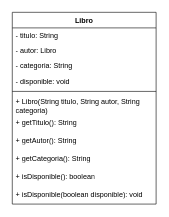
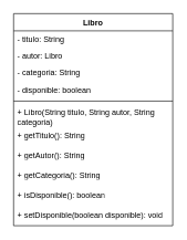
- <mxCell id="6" value="- disponible: void" style="text;strokeColor=none;fillColor=none;align=left;verticalAlign=top;spacingLeft=4;spacingRight=4;overflow=hidden;rotatable=0;points=[[0,0.5],[1,0.5]];portConstraint=eastwest;whiteSpace=wrap;html=1;" vertex="1" parent="2"><mxGeometry y="102" width="240" height="26" as="geometry" /></mxCell>
+ <mxCell id="6" value="- disponible: boolean" style="text;strokeColor=none;fillColor=none;align=left;verticalAlign=top;spacingLeft=4;spacingRight=4;overflow=hidden;rotatable=0;points=[[0,0.5],[1,0.5]];portConstraint=eastwest;whiteSpace=wrap;html=1;" vertex="1" parent="2"><mxGeometry y="102" width="240" height="26" as="geometry" /></mxCell>
- <mxCell id="13" value="+ isDisponible(boolean disponible): void" style="text;strokeColor=none;fillColor=none;align=left;verticalAlign=top;spacingLeft=4;spacingRight=4;overflow=hidden;rotatable=0;points=[[0,0.5],[1,0.5]];portConstraint=eastwest;whiteSpace=wrap;html=1;" vertex="1" parent="2"><mxGeometry y="290" width="240" height="30" as="geometry" /></mxCell>
+ <mxCell id="13" value="+ setDisponible(boolean disponible): void" style="text;strokeColor=none;fillColor=none;align=left;verticalAlign=top;spacingLeft=4;spacingRight=4;overflow=hidden;rotatable=0;points=[[0,0.5],[1,0.5]];portConstraint=eastwest;whiteSpace=wrap;html=1;" vertex="1" parent="2"><mxGeometry y="290" width="240" height="30" as="geometry" /></mxCell>
